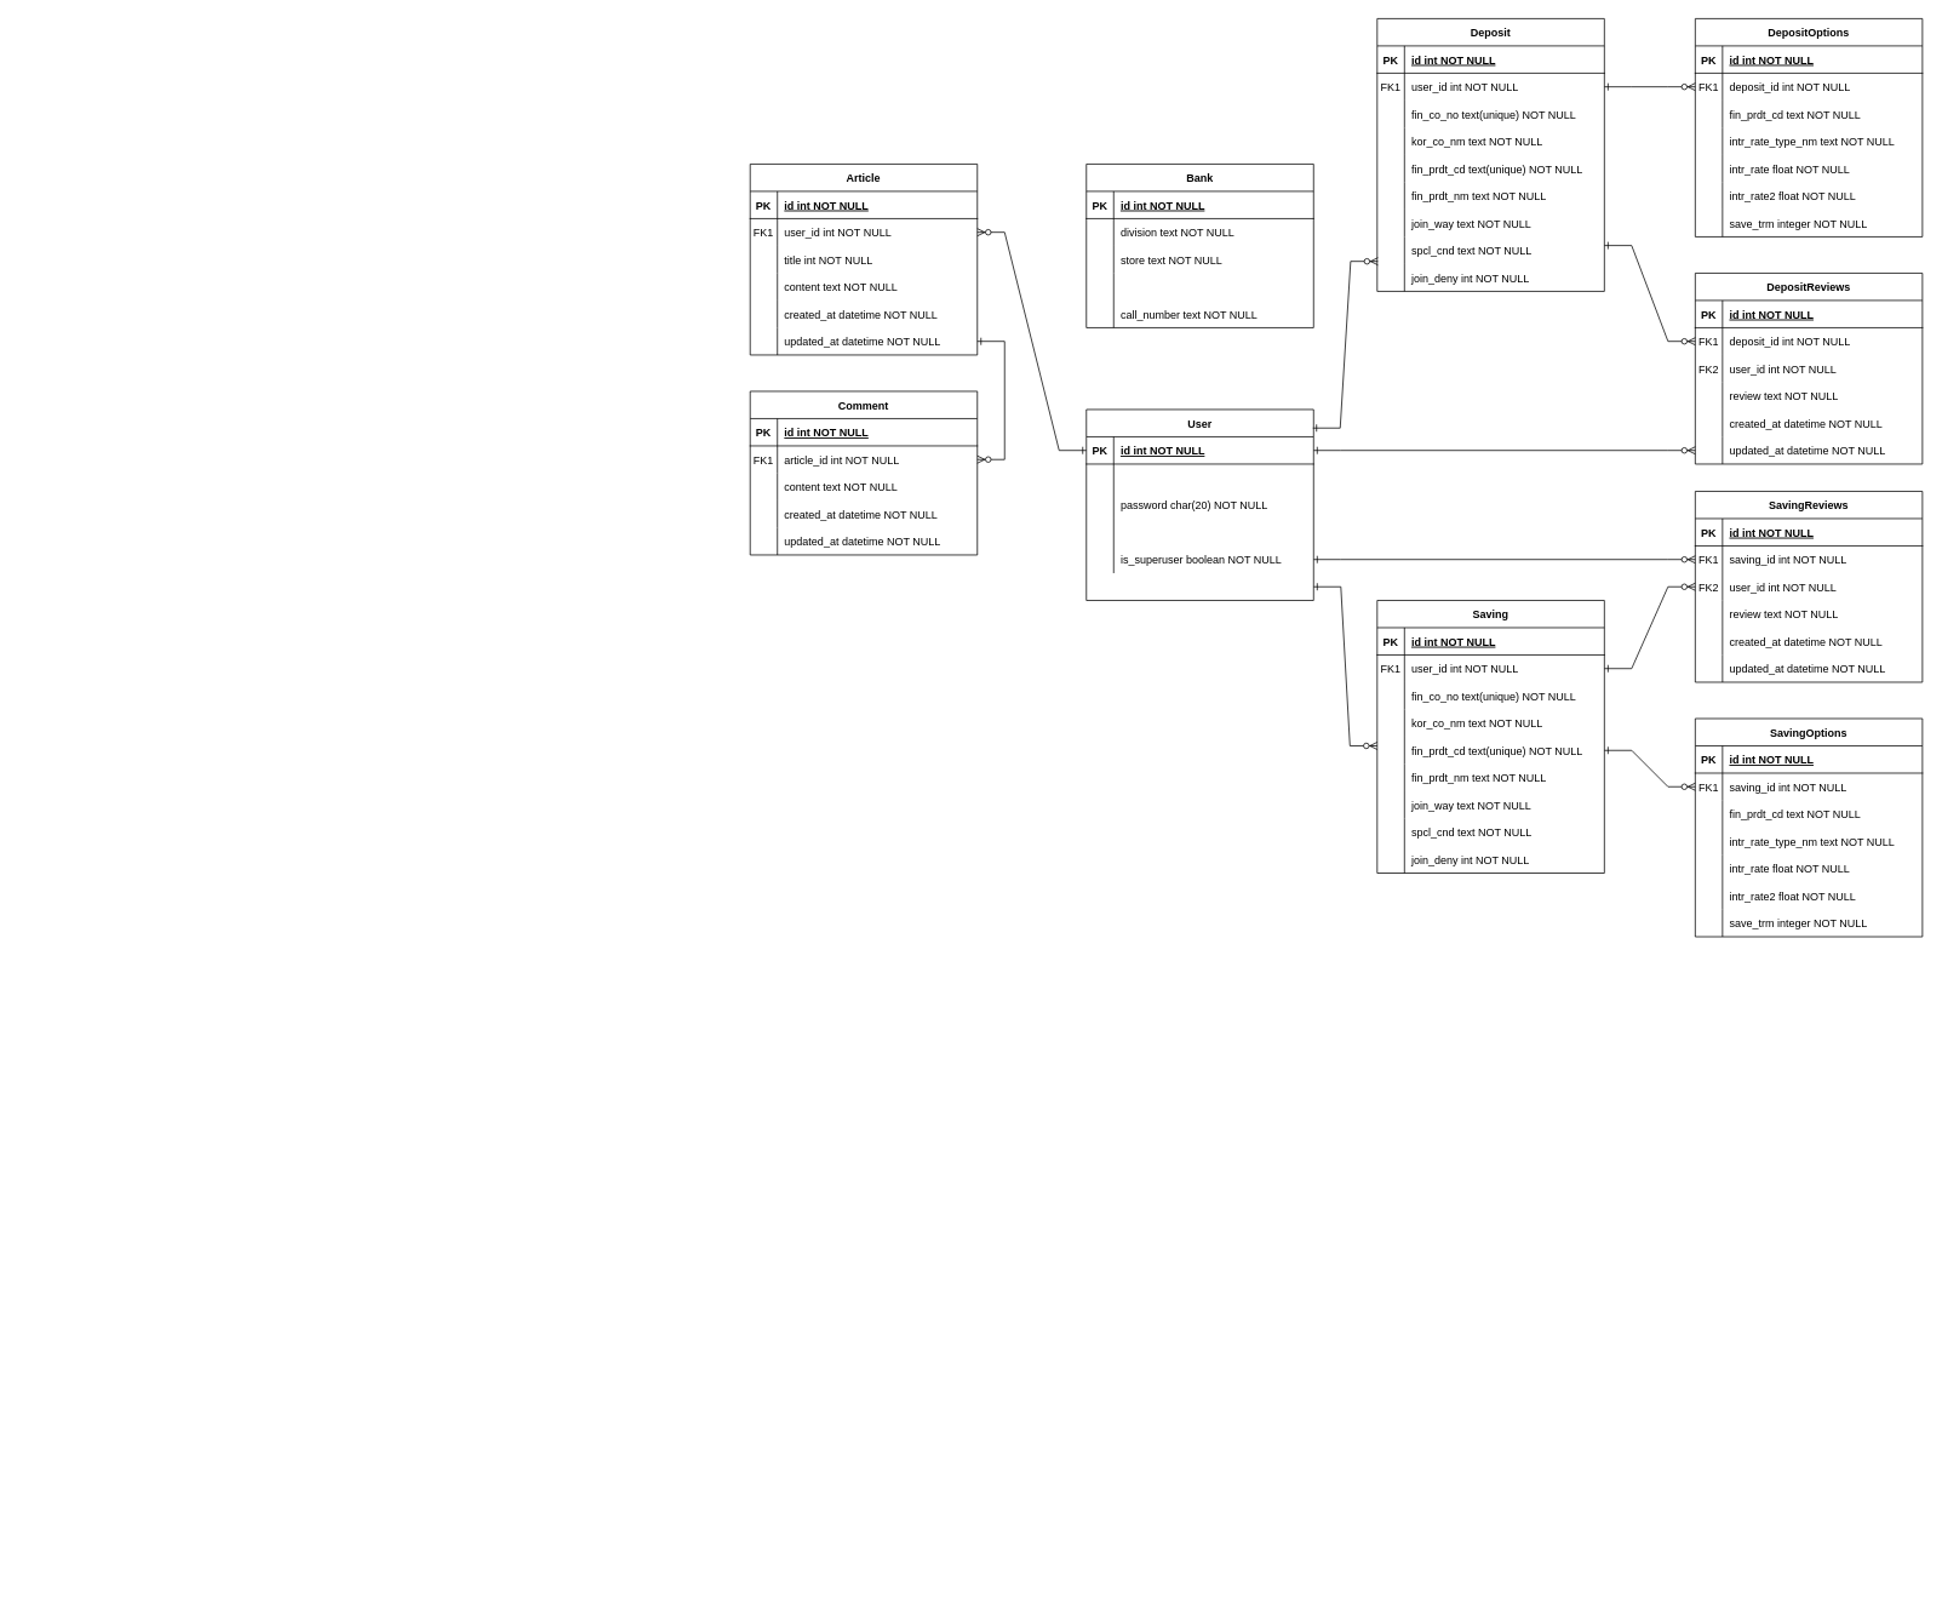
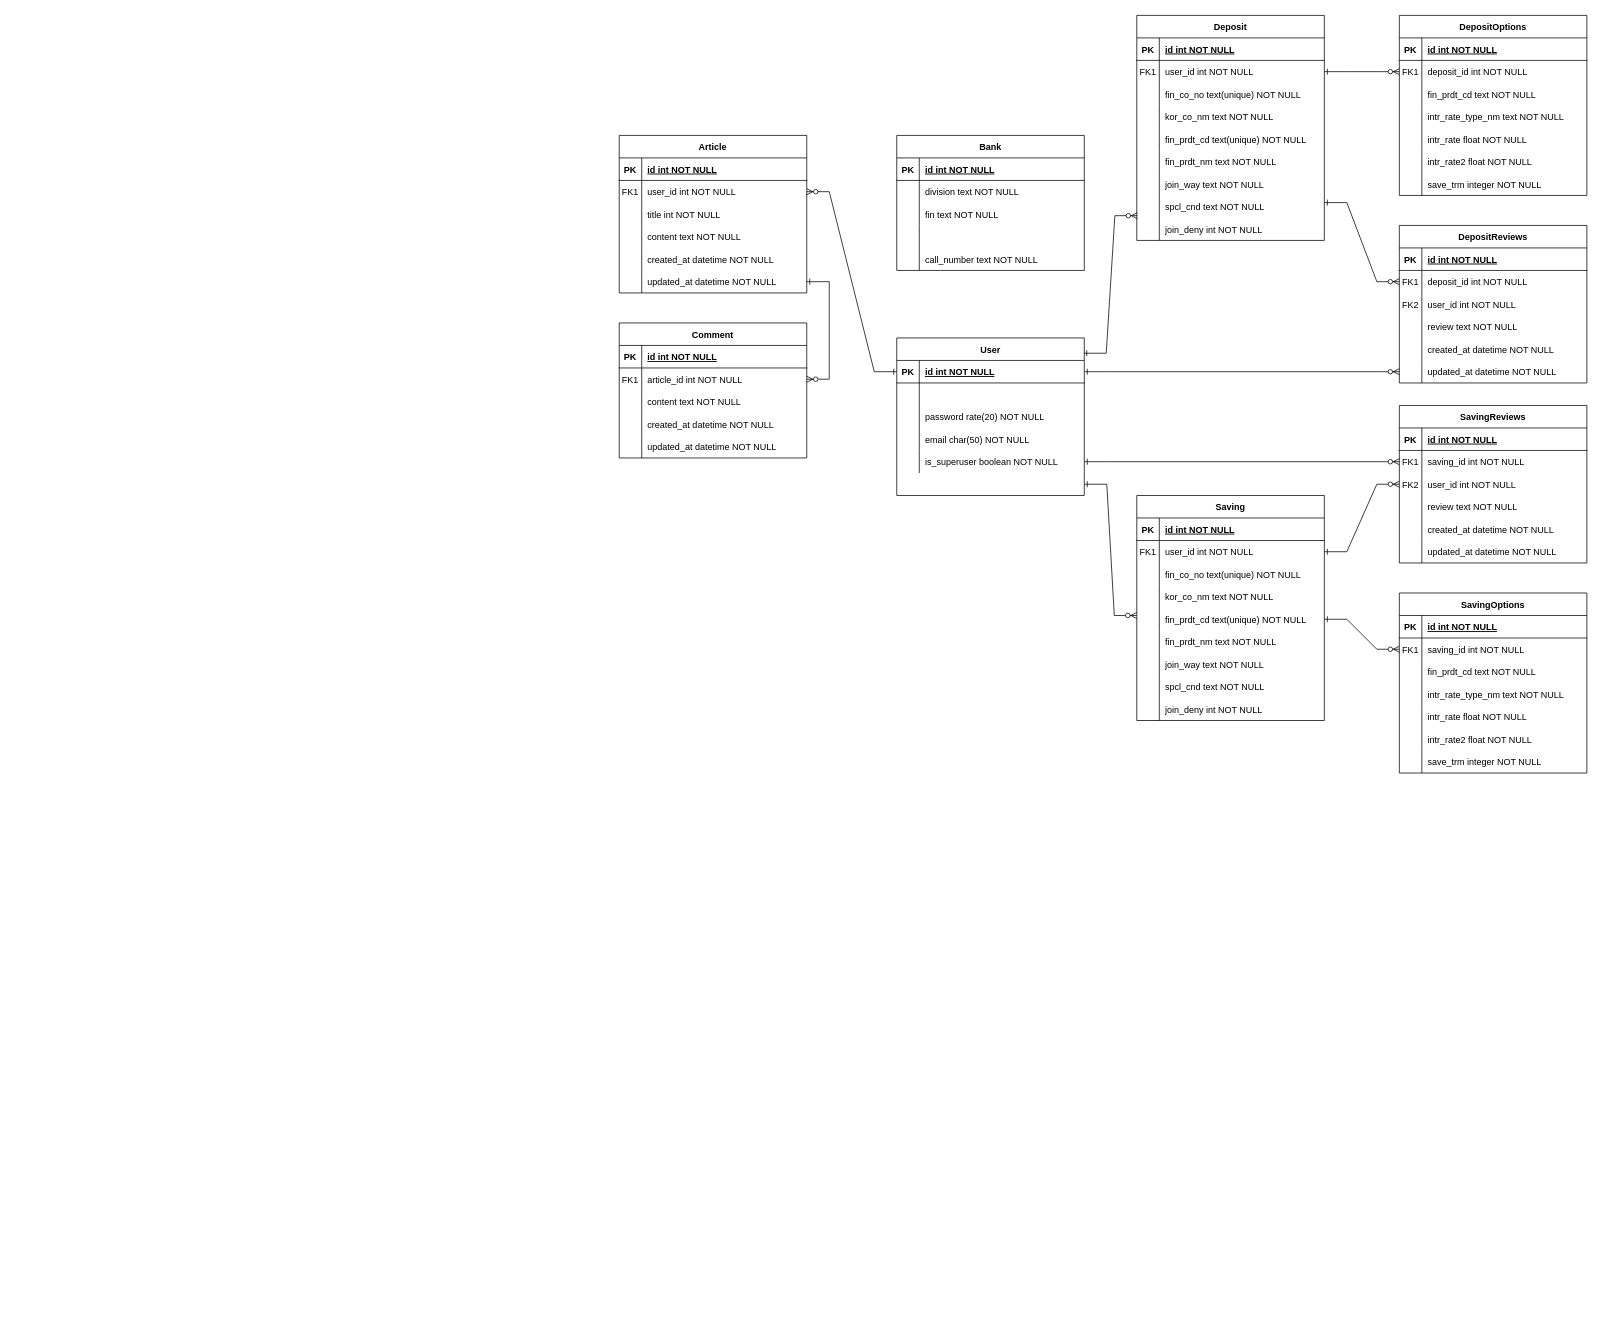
- <mxCell id="167" value="store text NOT NULL" style="shape=partialRectangle;overflow=hidden;connectable=0;fillColor=none;top=0;left=0;bottom=0;right=0;align=left;spacingLeft=6;" vertex="1" parent="165"><mxGeometry x="30" width="220" height="30" as="geometry"><mxRectangle width="220" height="30" as="alternateBounds" /></mxGeometry></mxCell>
+ <mxCell id="167" value="fin text NOT NULL" style="shape=partialRectangle;overflow=hidden;connectable=0;fillColor=none;top=0;left=0;bottom=0;right=0;align=left;spacingLeft=6;" vertex="1" parent="165"><mxGeometry x="30" width="220" height="30" as="geometry"><mxRectangle width="220" height="30" as="alternateBounds" /></mxGeometry></mxCell>
- <mxCell id="60" value="password char(20) NOT NULL" style="shape=partialRectangle;overflow=hidden;connectable=0;fillColor=none;top=0;left=0;bottom=0;right=0;align=left;spacingLeft=6;" vertex="1" parent="58"><mxGeometry x="30" width="220" height="30" as="geometry"><mxRectangle width="220" height="30" as="alternateBounds" /></mxGeometry></mxCell>
+ <mxCell id="60" value="password rate(20) NOT NULL" style="shape=partialRectangle;overflow=hidden;connectable=0;fillColor=none;top=0;left=0;bottom=0;right=0;align=left;spacingLeft=6;" vertex="1" parent="58"><mxGeometry x="30" width="220" height="30" as="geometry"><mxRectangle width="220" height="30" as="alternateBounds" /></mxGeometry></mxCell>
+ <mxCell id="63" value="email char(50) NOT NULL" style="shape=partialRectangle;overflow=hidden;connectable=0;fillColor=none;top=0;left=0;bottom=0;right=0;align=left;spacingLeft=6;" vertex="1" parent="61"><mxGeometry x="30" width="220" height="30" as="geometry"><mxRectangle width="220" height="30" as="alternateBounds" /></mxGeometry></mxCell>
